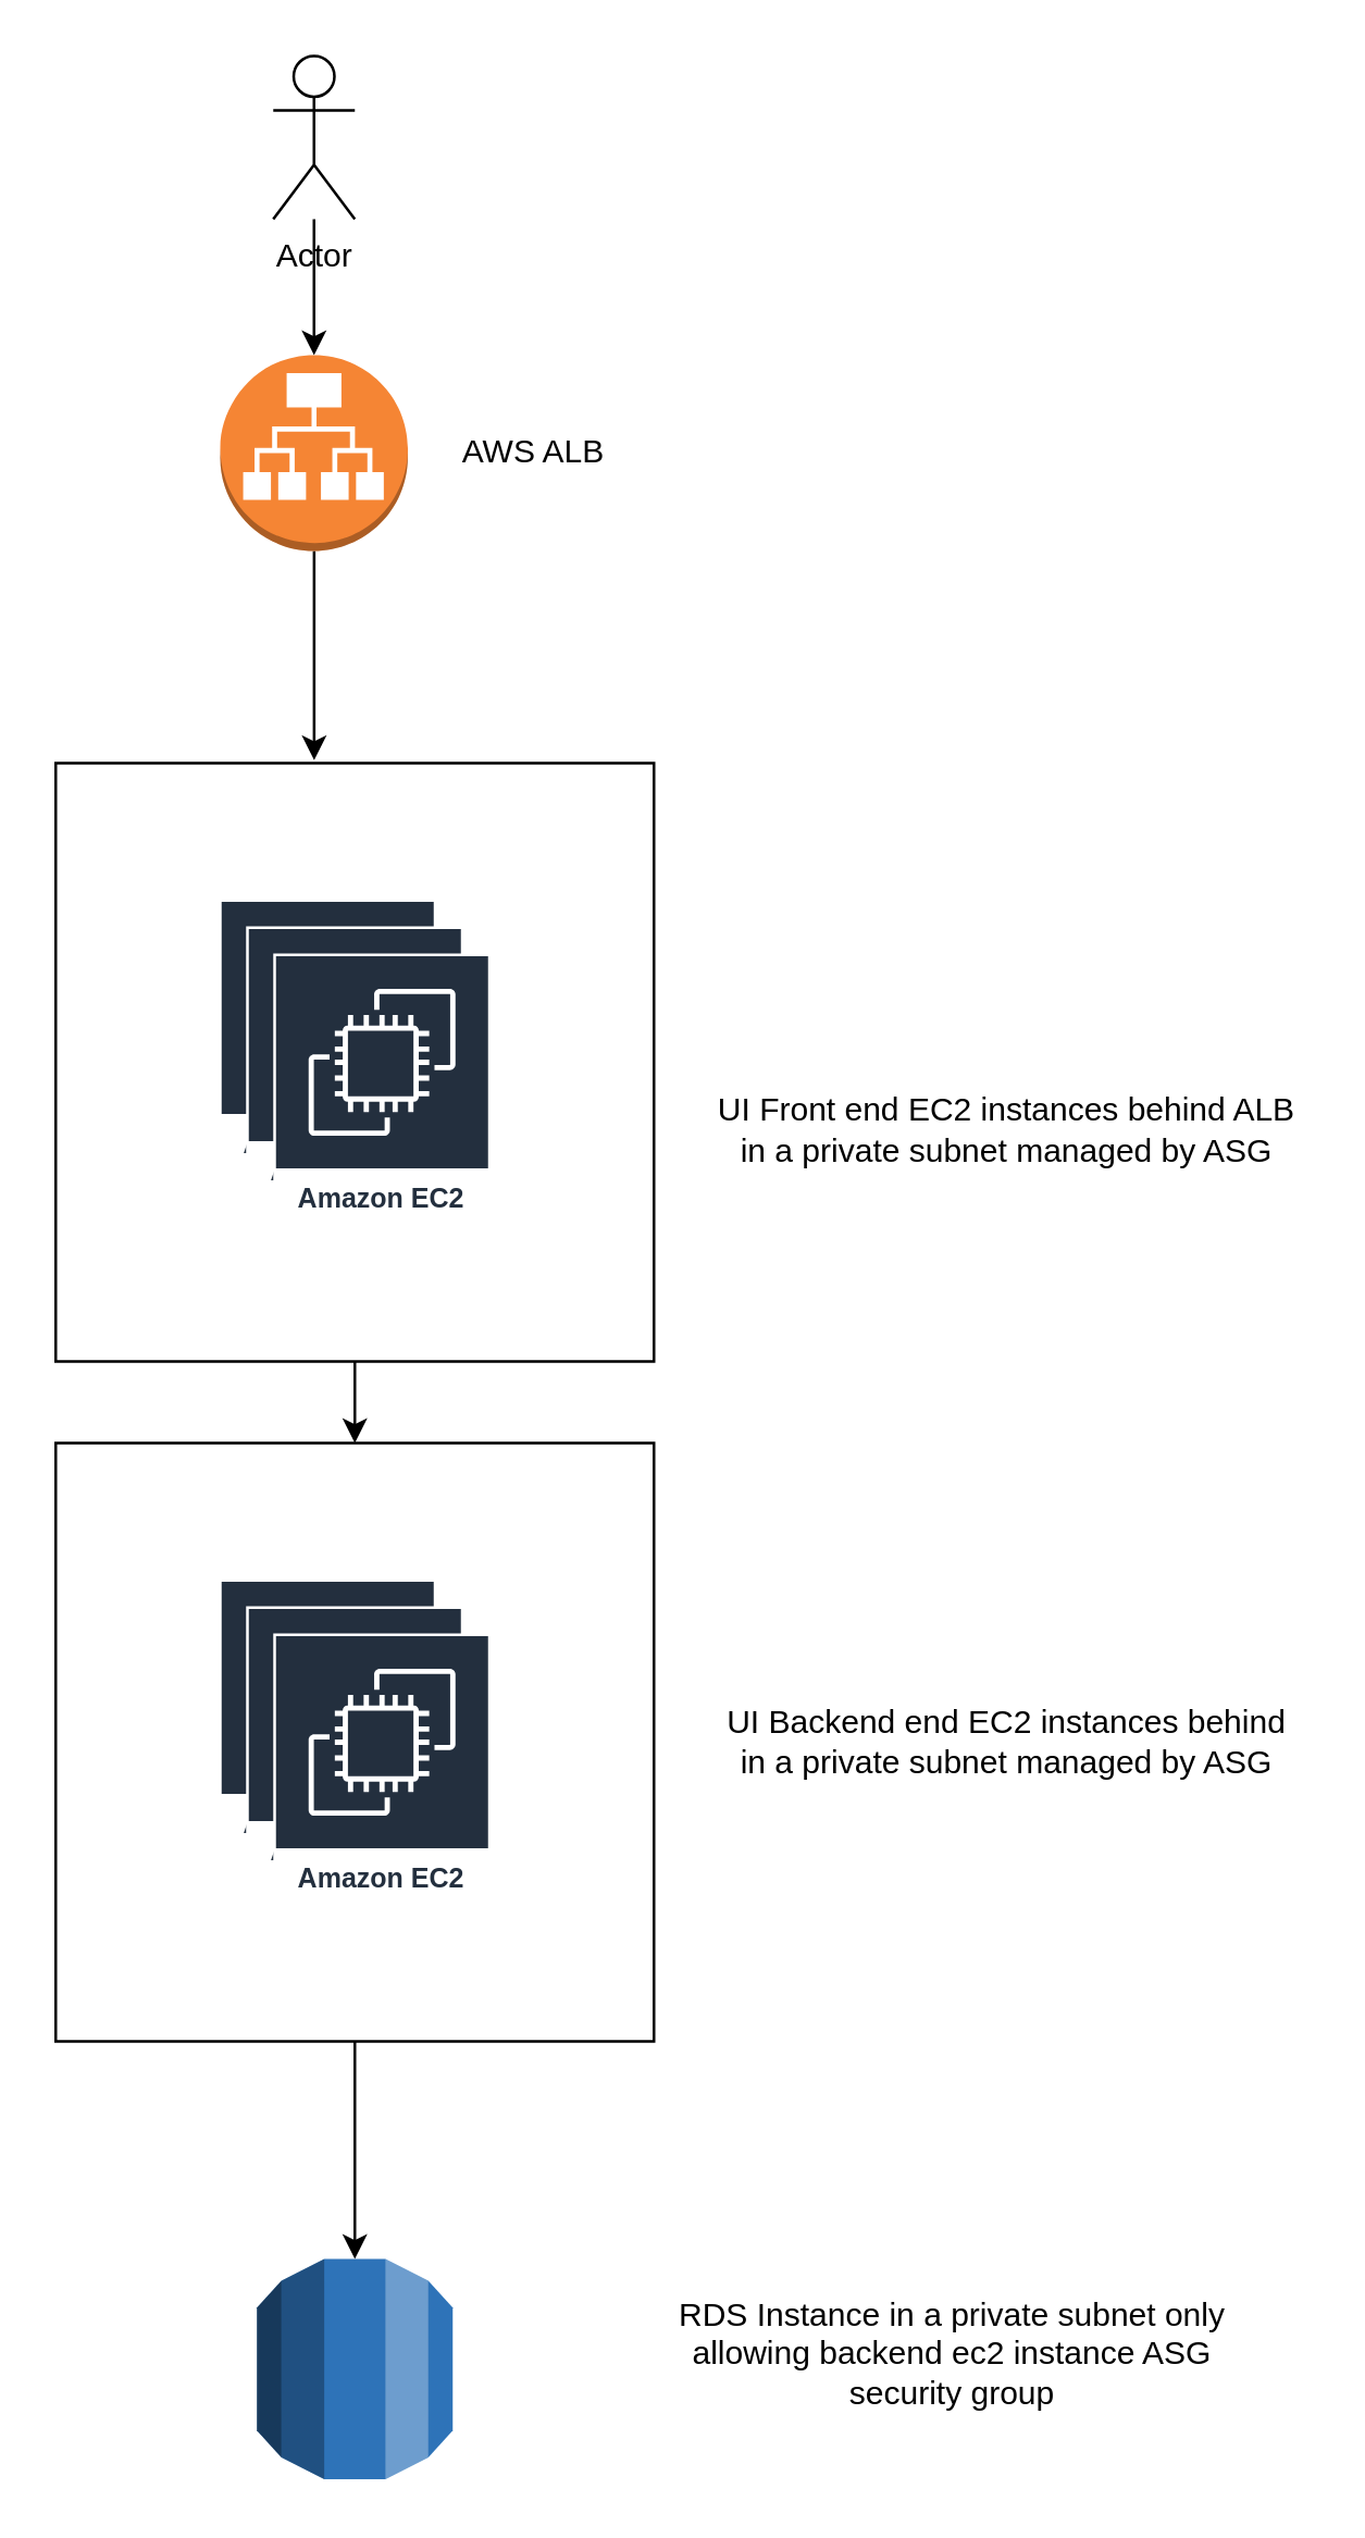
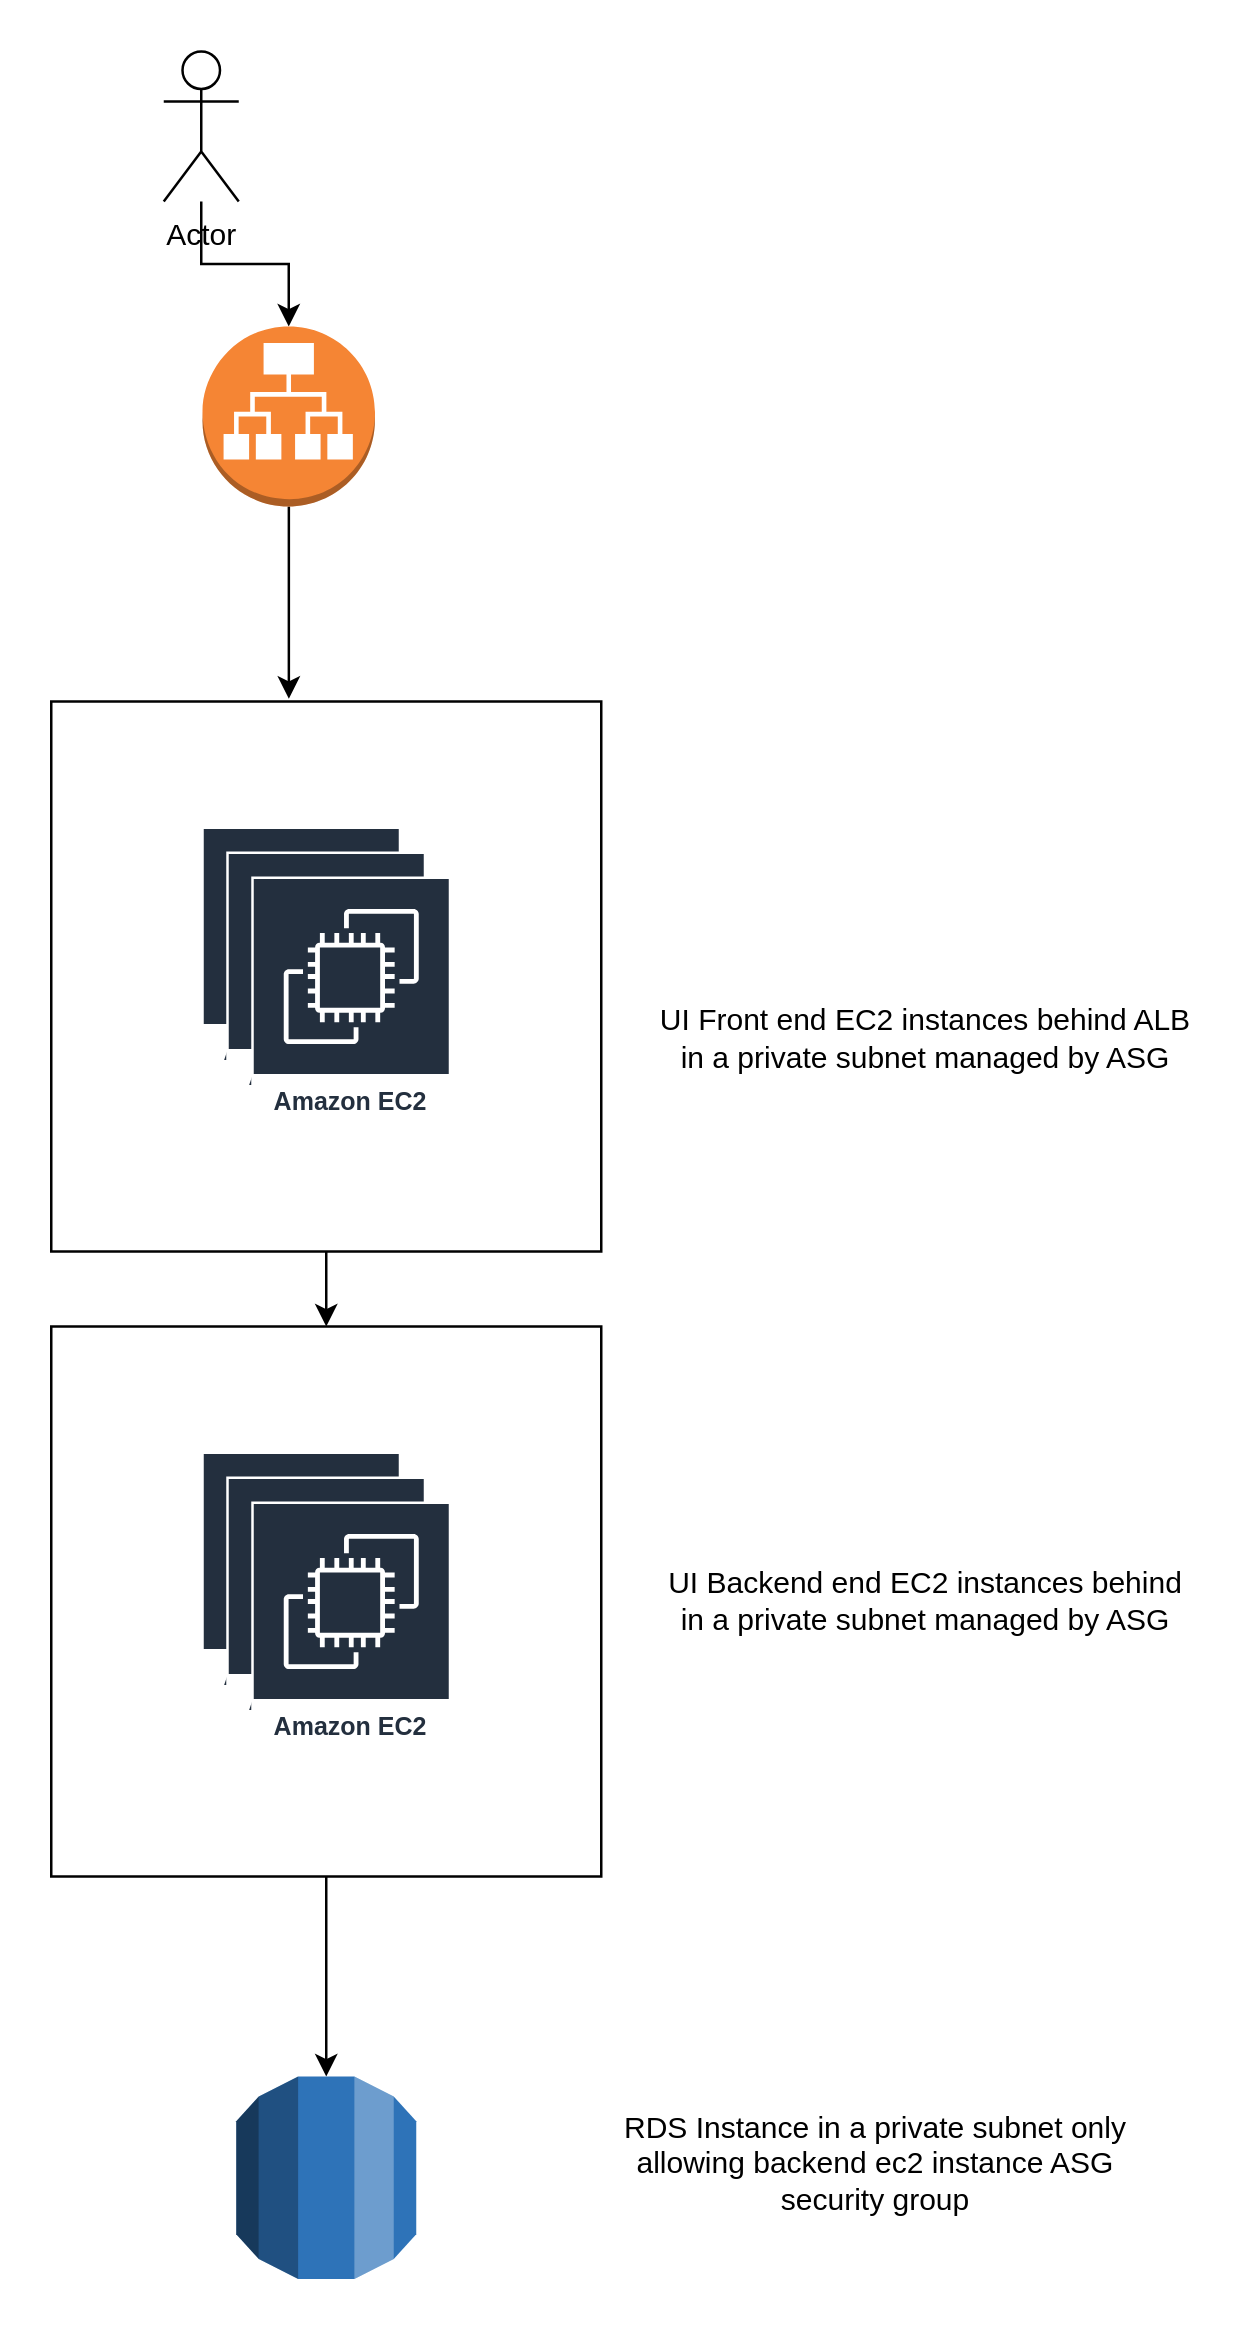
- <mxCell id="3" value="Actor" style="shape=umlActor;verticalLabelPosition=bottom;verticalAlign=top;html=1;outlineConnect=0;" vertex="1" parent="1"><mxGeometry x="100" y="20" width="30" height="60" as="geometry" /></mxCell>
+ <mxCell id="3" value="Actor" style="shape=umlActor;verticalLabelPosition=bottom;verticalAlign=top;html=1;outlineConnect=0;" vertex="1" parent="1"><mxGeometry x="65" y="20" width="30" height="60" as="geometry" /></mxCell>
- <mxCell id="17" value="AWS ALB" style="text;html=1;strokeColor=none;fillColor=none;align=center;verticalAlign=middle;whiteSpace=wrap;rounded=0;" vertex="1" parent="1"><mxGeometry x="166" y="151" width="60" height="30" as="geometry" /></mxCell>
